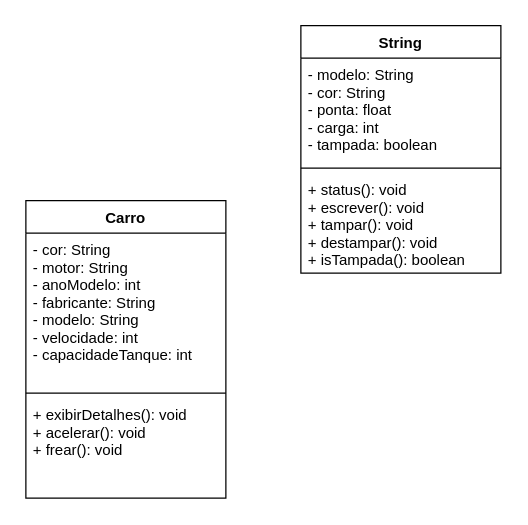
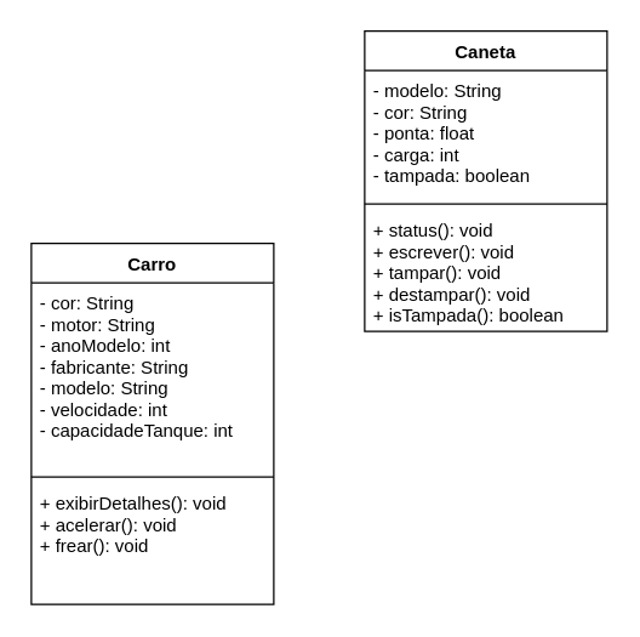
- <mxCell id="6" value="String" style="swimlane;fontStyle=1;align=center;verticalAlign=top;childLayout=stackLayout;horizontal=1;startSize=26;horizontalStack=0;resizeParent=1;resizeParentMax=0;resizeLast=0;collapsible=1;marginBottom=0;" vertex="1" parent="1"><mxGeometry x="240" y="20" width="160" height="198" as="geometry" /></mxCell>
+ <mxCell id="6" value="Caneta" style="swimlane;fontStyle=1;align=center;verticalAlign=top;childLayout=stackLayout;horizontal=1;startSize=26;horizontalStack=0;resizeParent=1;resizeParentMax=0;resizeLast=0;collapsible=1;marginBottom=0;" vertex="1" parent="1"><mxGeometry x="240" y="20" width="160" height="198" as="geometry" /></mxCell>
